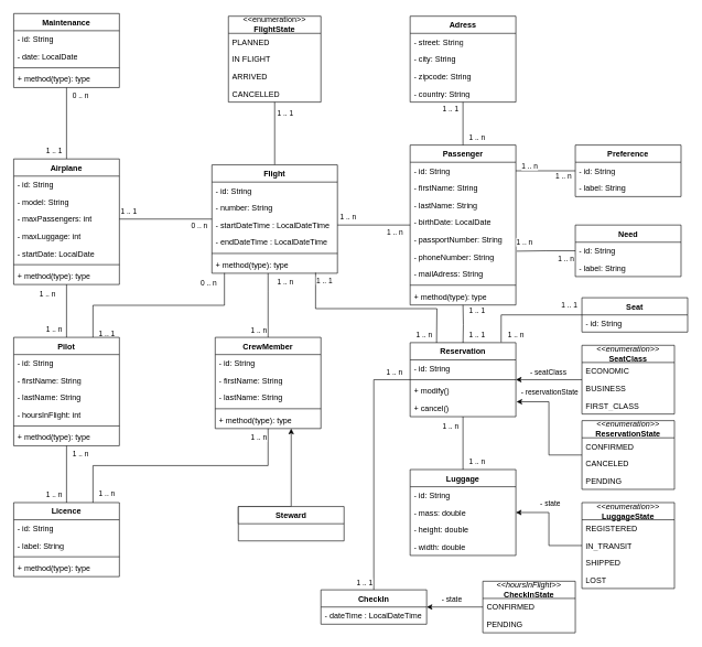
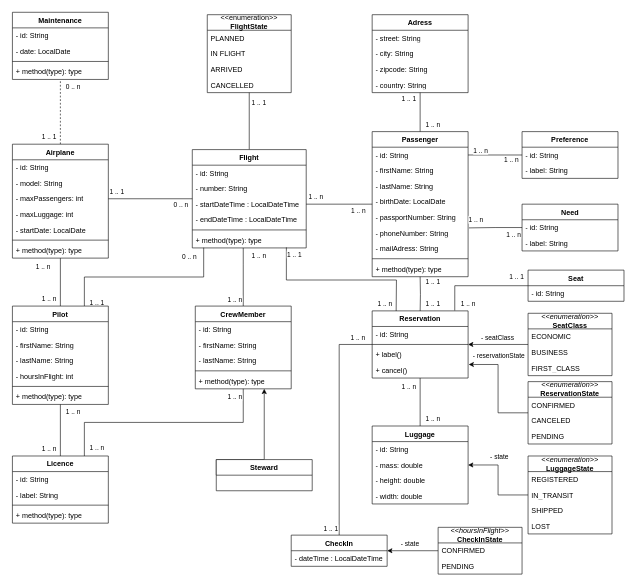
- <mxCell id="2" style="edgeStyle=orthogonalEdgeStyle;rounded=0;orthogonalLoop=1;jettySize=auto;html=1;exitX=0.5;exitY=0;exitDx=0;exitDy=0;endArrow=none;endFill=0;" edge="1" parent="1" source="5" target="22"><mxGeometry relative="1" as="geometry" /></mxCell>
+ <mxCell id="2" style="edgeStyle=orthogonalEdgeStyle;rounded=0;orthogonalLoop=1;jettySize=auto;html=1;exitX=0.5;exitY=0;exitDx=0;exitDy=0;endArrow=none;endFill=0;dashed=1;" edge="1" parent="1" source="5" target="22"><mxGeometry relative="1" as="geometry" /></mxCell>
- <mxCell id="115" value="+ modify()" style="text;strokeColor=none;fillColor=none;align=left;verticalAlign=top;spacingLeft=4;spacingRight=4;overflow=hidden;rotatable=0;points=[[0,0.5],[1,0.5]];portConstraint=eastwest;whiteSpace=wrap;html=1;" vertex="1" parent="112"><mxGeometry y="60" width="160" height="26" as="geometry" /></mxCell>
+ <mxCell id="115" value="+ label()" style="text;strokeColor=none;fillColor=none;align=left;verticalAlign=top;spacingLeft=4;spacingRight=4;overflow=hidden;rotatable=0;points=[[0,0.5],[1,0.5]];portConstraint=eastwest;whiteSpace=wrap;html=1;" vertex="1" parent="112"><mxGeometry y="60" width="160" height="26" as="geometry" /></mxCell>
